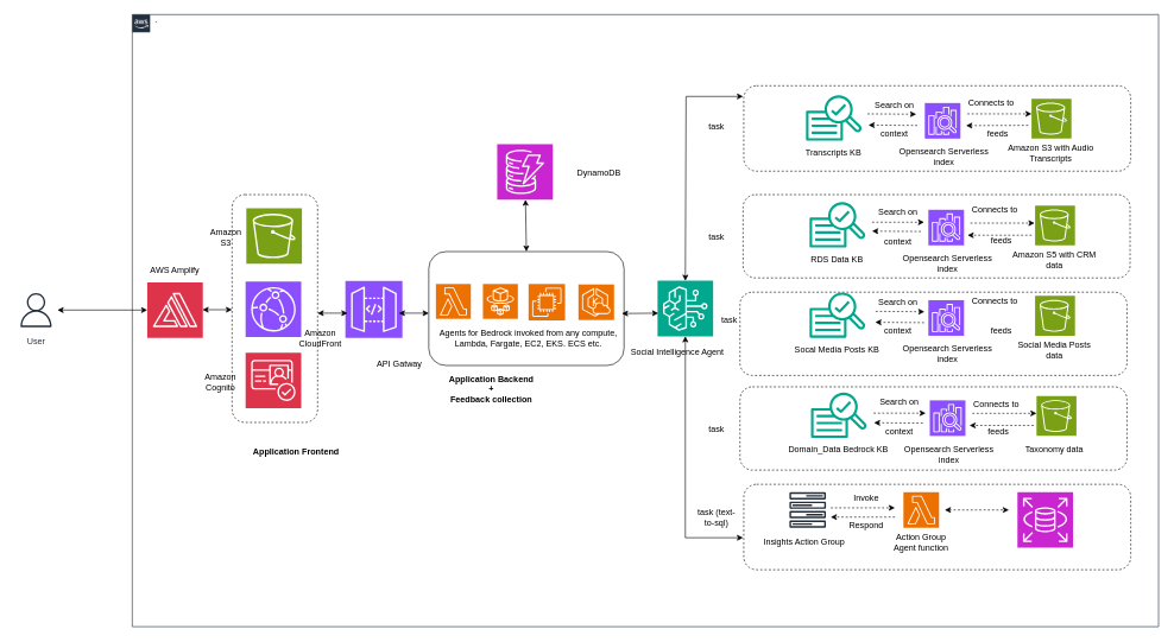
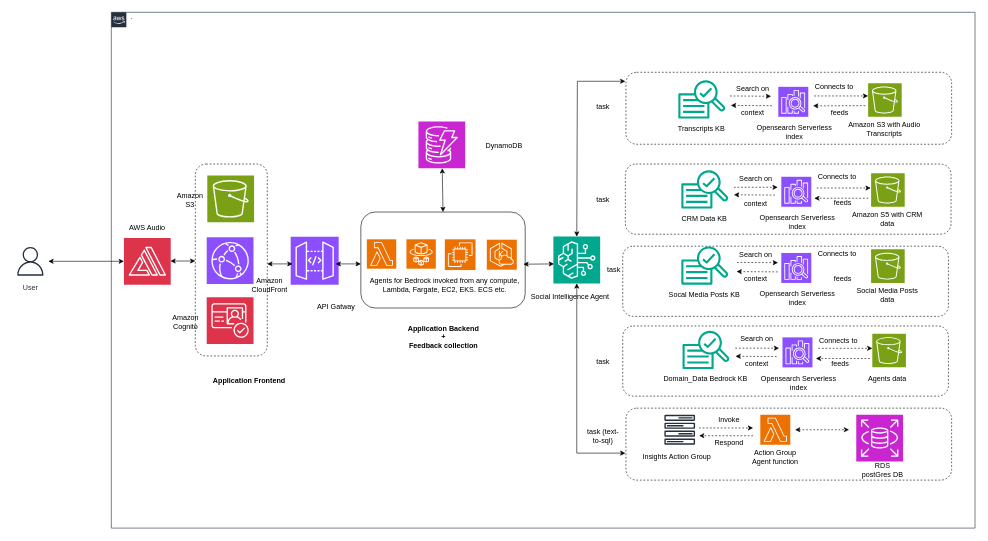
- <mxCell id="55" value="RDS Data KB" style="text;html=1;align=center;verticalAlign=middle;whiteSpace=wrap;rounded=0;" parent="2" vertex="1"><mxGeometry x="899.32" y="329.75" width="180" height="29" as="geometry" /></mxCell>
+ <mxCell id="55" value="CRM Data KB" style="text;html=1;align=center;verticalAlign=middle;whiteSpace=wrap;rounded=0;" parent="2" vertex="1"><mxGeometry x="899.32" y="329.75" width="180" height="29" as="geometry" /></mxCell>
- <mxCell id="22" value="AWS Amplify" style="text;html=1;align=center;verticalAlign=middle;whiteSpace=wrap;rounded=0;" parent="2" vertex="1"><mxGeometry x="20" y="350" width="80" height="20" as="geometry" /></mxCell>
+ <mxCell id="22" value="AWS Audio" style="text;html=1;align=center;verticalAlign=middle;whiteSpace=wrap;rounded=0;" parent="2" vertex="1"><mxGeometry x="20" y="350" width="80" height="20" as="geometry" /></mxCell>
- <mxCell id="28" value="&lt;div&gt;&lt;b&gt;Application Backend&lt;br&gt;&lt;/b&gt;&lt;/div&gt;&lt;div&gt;&lt;b&gt;+&lt;/b&gt;&lt;/div&gt;&lt;div&gt;&lt;b&gt;Feedback collection&lt;br&gt;&lt;/b&gt;&lt;/div&gt;" style="text;html=1;align=center;verticalAlign=middle;whiteSpace=wrap;rounded=0;" parent="2" vertex="1"><mxGeometry x="418" y="508" width="172" height="37" as="geometry" /></mxCell>
+ <mxCell id="28" value="&lt;div&gt;&lt;b&gt;Application Backend&lt;br&gt;&lt;/b&gt;&lt;/div&gt;&lt;div&gt;&lt;b&gt;+&lt;/b&gt;&lt;/div&gt;&lt;div&gt;&lt;b&gt;Feedback collection&lt;br&gt;&lt;/b&gt;&lt;/div&gt;" style="text;html=1;align=center;verticalAlign=middle;whiteSpace=wrap;rounded=0;" parent="2" vertex="1"><mxGeometry x="468" y="523" width="172" height="37" as="geometry" /></mxCell>
- <mxCell id="66" value="Taxonomy data" style="text;html=1;align=center;verticalAlign=middle;whiteSpace=wrap;rounded=0;" parent="2" vertex="1"><mxGeometry x="1228.75" y="602" width="130" height="20" as="geometry" /></mxCell>
+ <mxCell id="66" value="Agents data" style="text;html=1;align=center;verticalAlign=middle;whiteSpace=wrap;rounded=0;" parent="2" vertex="1"><mxGeometry x="1228.75" y="602" width="130" height="20" as="geometry" /></mxCell>
+ <mxCell id="105" value="RDS postGres DB" style="text;strokeColor=none;align=center;fillColor=none;html=1;verticalAlign=middle;whiteSpace=wrap;rounded=0;" vertex="1" parent="2"><mxGeometry x="1247" y="751" width="78" height="26" as="geometry" /></mxCell>
